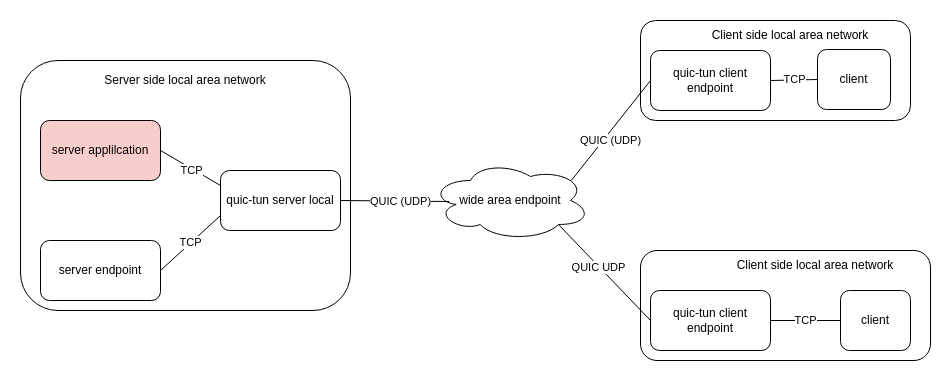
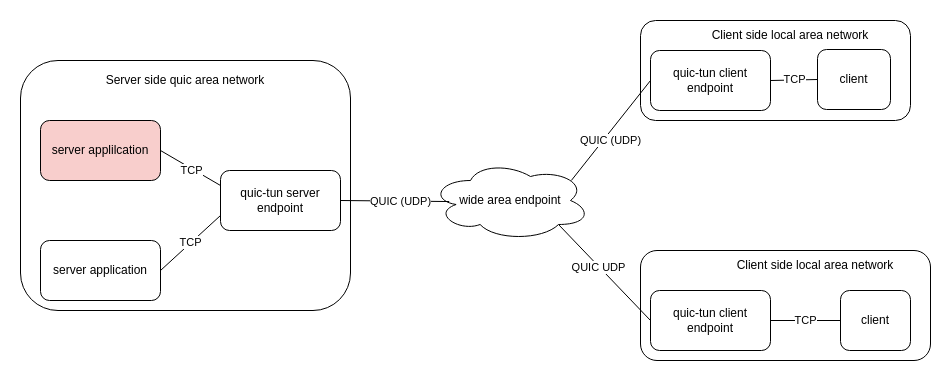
- <mxCell id="21" value="Server side local area network" style="text;html=1;strokeColor=none;fillColor=none;align=center;verticalAlign=middle;whiteSpace=wrap;rounded=0;" vertex="1" parent="1"><mxGeometry x="80" y="65" width="210" height="30" as="geometry" /></mxCell>
+ <mxCell id="21" value="Server side quic area network" style="text;html=1;strokeColor=none;fillColor=none;align=center;verticalAlign=middle;whiteSpace=wrap;rounded=0;" vertex="1" parent="1"><mxGeometry x="80" y="65" width="210" height="30" as="geometry" /></mxCell>
- <mxCell id="4" value="quic-tun server local" style="rounded=1;whiteSpace=wrap;html=1;" vertex="1" parent="1"><mxGeometry x="220" y="170" width="120" height="60" as="geometry" /></mxCell>
+ <mxCell id="4" value="quic-tun server endpoint" style="rounded=1;whiteSpace=wrap;html=1;" vertex="1" parent="1"><mxGeometry x="220" y="170" width="120" height="60" as="geometry" /></mxCell>
- <mxCell id="3" value="server endpoint" style="rounded=1;whiteSpace=wrap;html=1;" vertex="1" parent="1"><mxGeometry x="40" y="240" width="120" height="60" as="geometry" /></mxCell>
+ <mxCell id="3" value="server application" style="rounded=1;whiteSpace=wrap;html=1;" vertex="1" parent="1"><mxGeometry x="40" y="240" width="120" height="60" as="geometry" /></mxCell>
